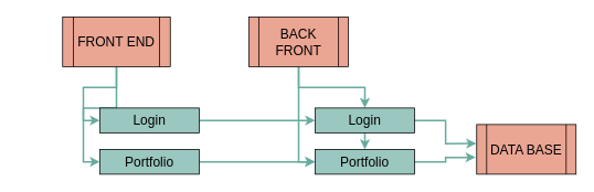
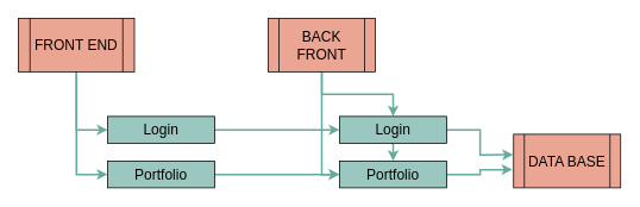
- <mxCell id="5" value="&lt;font style=&quot;font-size: 16px;&quot;&gt;FRONT END&lt;/font&gt;" style="shape=process;whiteSpace=wrap;html=1;backgroundOutline=1;fillColor=#EAA593;gradientColor=none;fillStyle=auto;" parent="1" vertex="1"><mxGeometry x="75" y="20" width="130" height="60" as="geometry" /></mxCell>
+ <mxCell id="5" value="&lt;font style=&quot;font-size: 16px;&quot;&gt;FRONT END&lt;/font&gt;" style="shape=process;whiteSpace=wrap;html=1;backgroundOutline=1;fillColor=#EAA593;gradientColor=none;fillStyle=auto;" parent="1" vertex="1"><mxGeometry x="20" y="20" width="130" height="60" as="geometry" /></mxCell>
